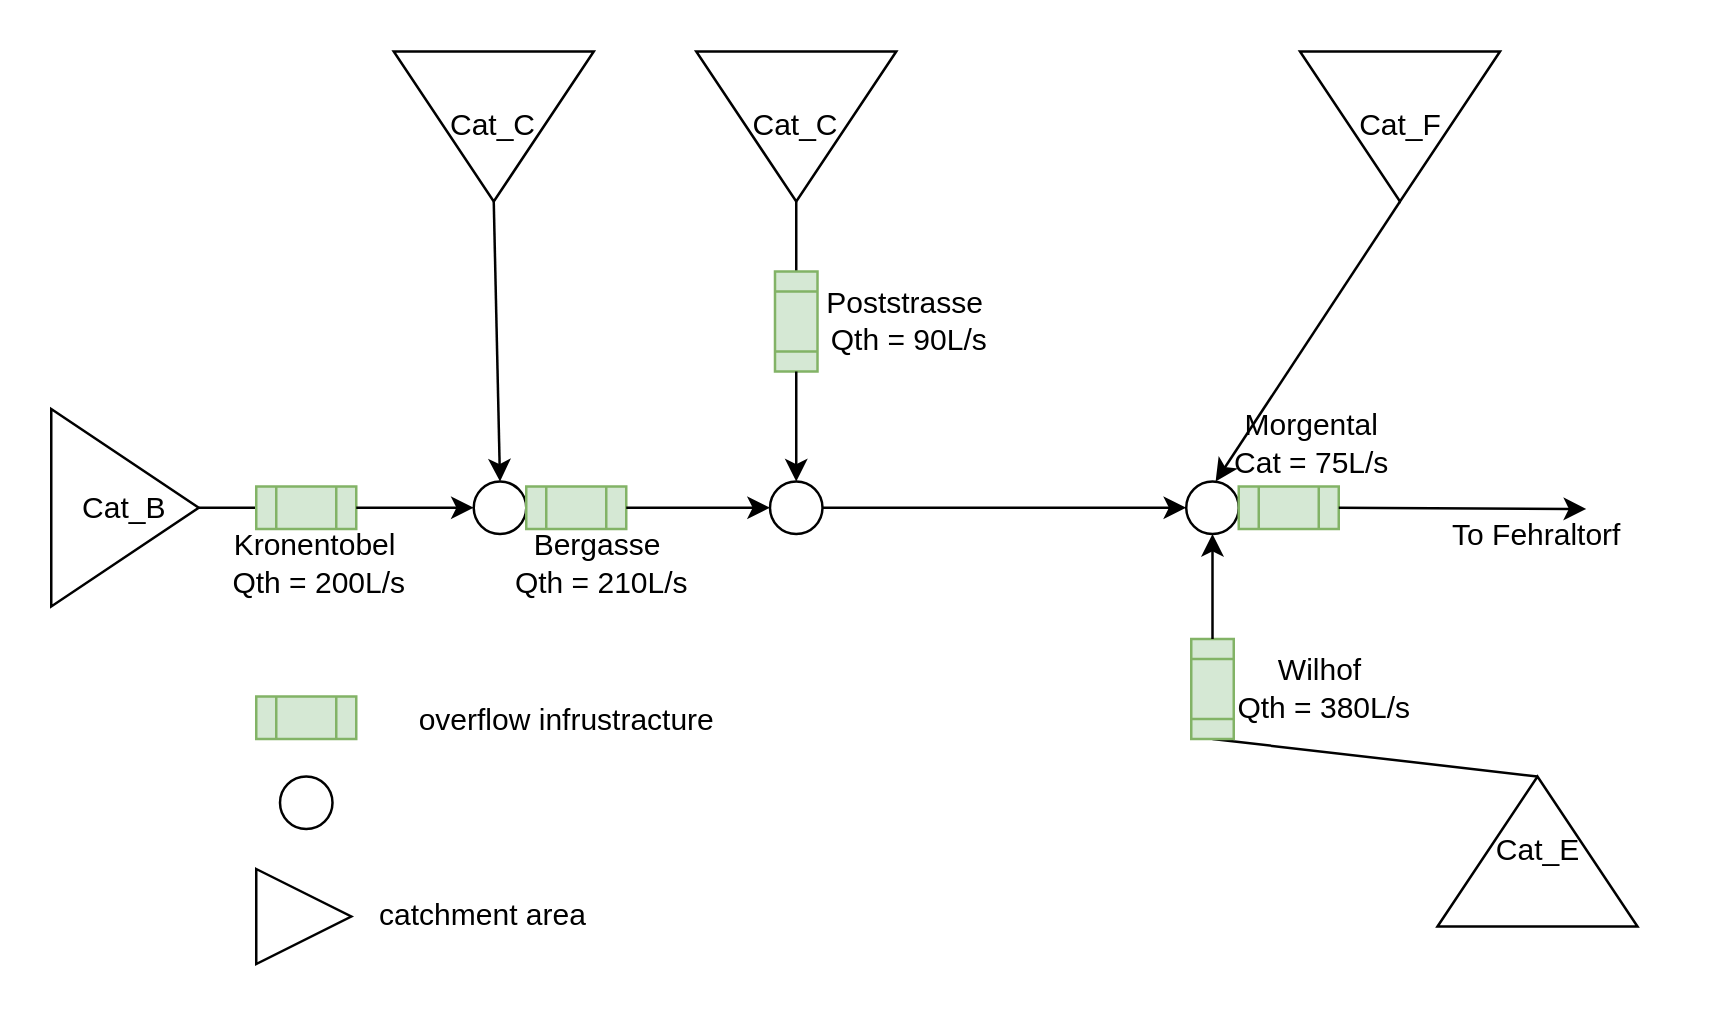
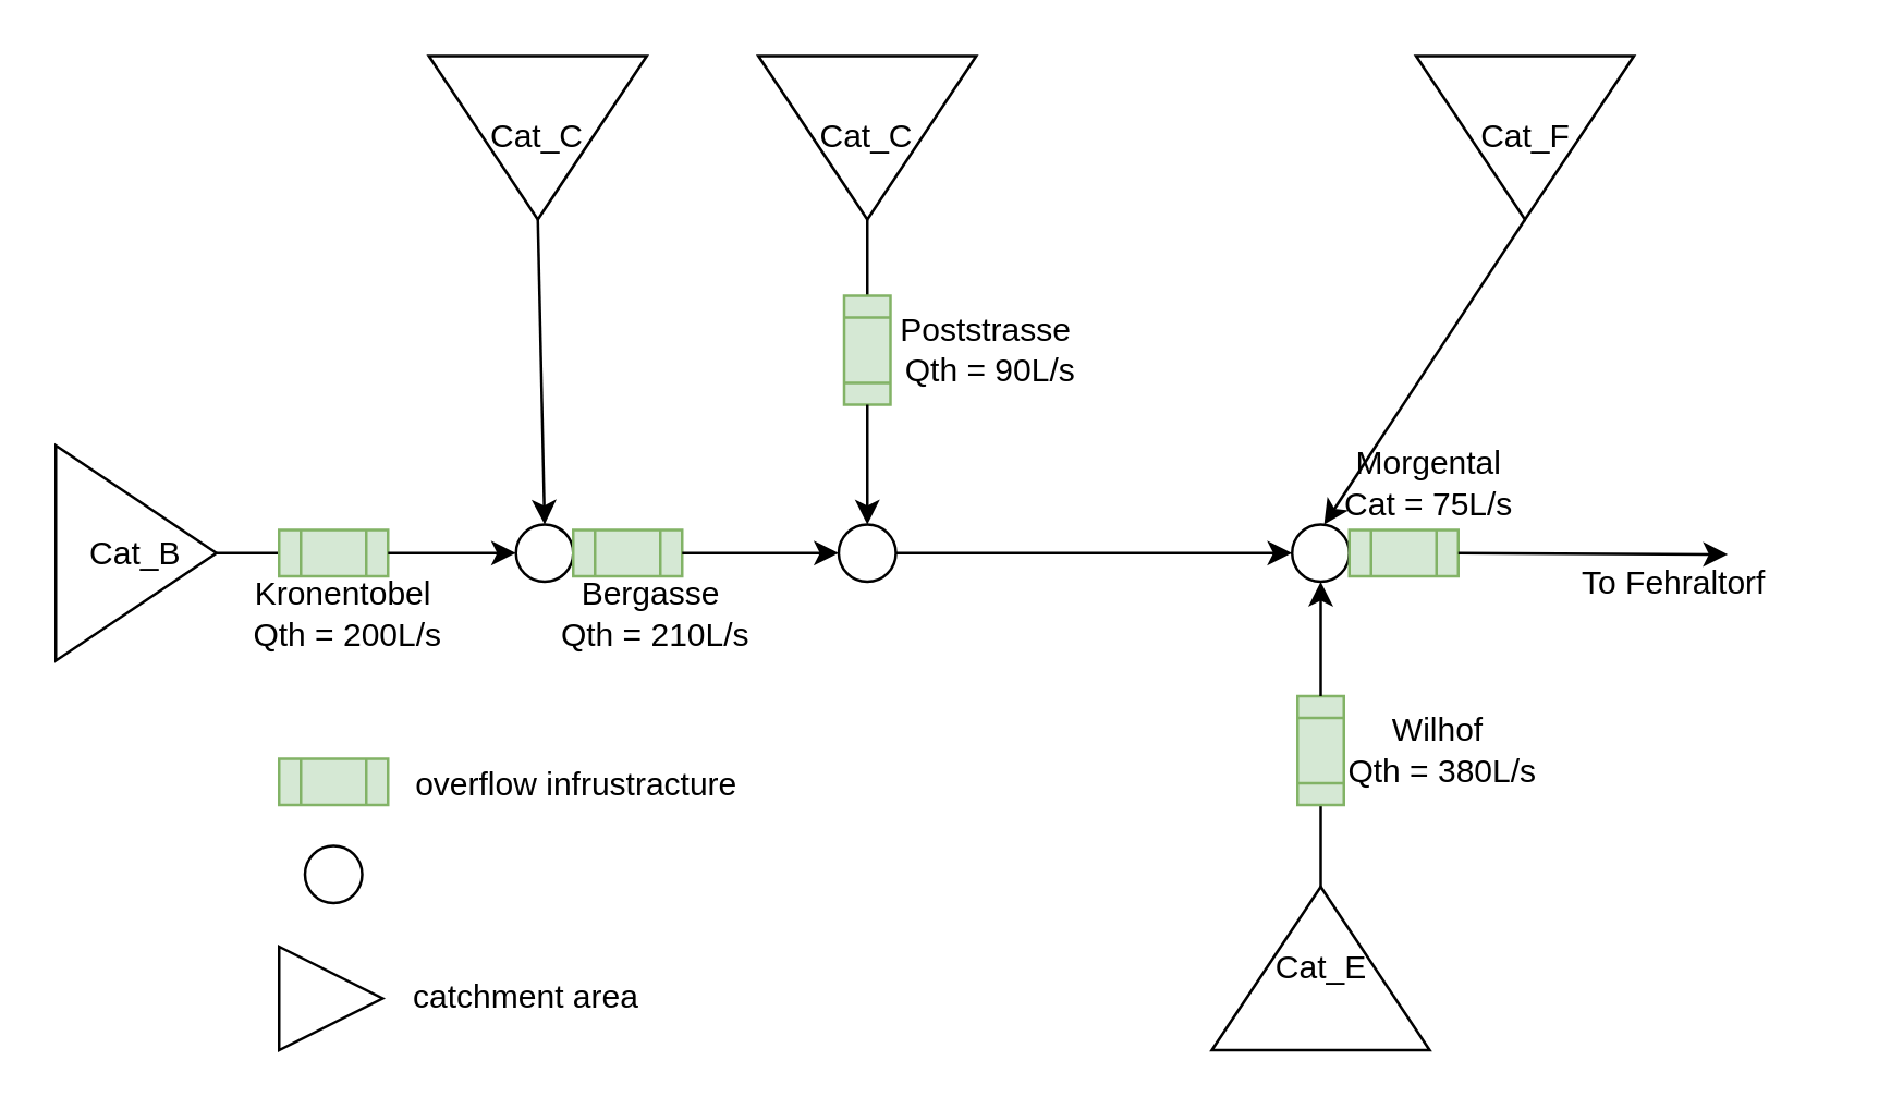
- <mxCell id="29" value="overflow infrustracture" style="text;html=1;strokeColor=none;fillColor=none;align=center;verticalAlign=middle;whiteSpace=wrap;rounded=0;" vertex="1" parent="1"><mxGeometry x="158" y="278" width="137" height="20" as="geometry" /></mxCell>
+ <mxCell id="29" value="overflow infrustracture" style="text;html=1;strokeColor=none;fillColor=none;align=center;verticalAlign=middle;whiteSpace=wrap;rounded=0;" vertex="1" parent="1"><mxGeometry x="143" y="278" width="137" height="20" as="geometry" /></mxCell>
- <mxCell id="7" value="Cat_E" style="triangle;whiteSpace=wrap;html=1;direction=north;" vertex="1" parent="1"><mxGeometry x="574.5" y="310" width="80" height="60" as="geometry" /></mxCell>
+ <mxCell id="7" value="Cat_E" style="triangle;whiteSpace=wrap;html=1;direction=north;" vertex="1" parent="1"><mxGeometry x="444.5" y="325" width="80" height="60" as="geometry" /></mxCell>
